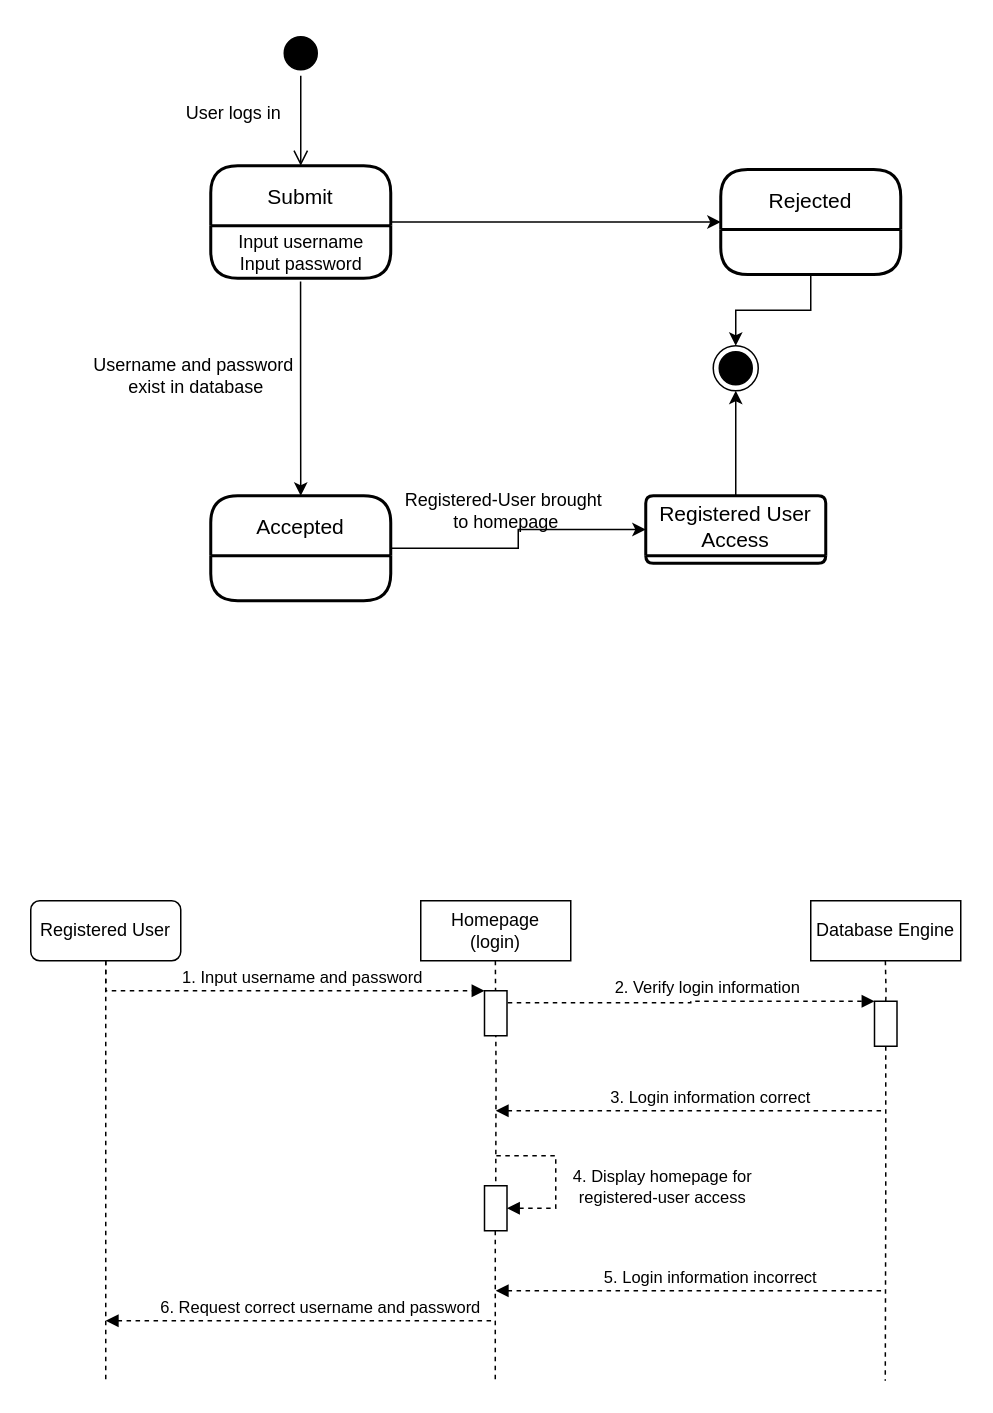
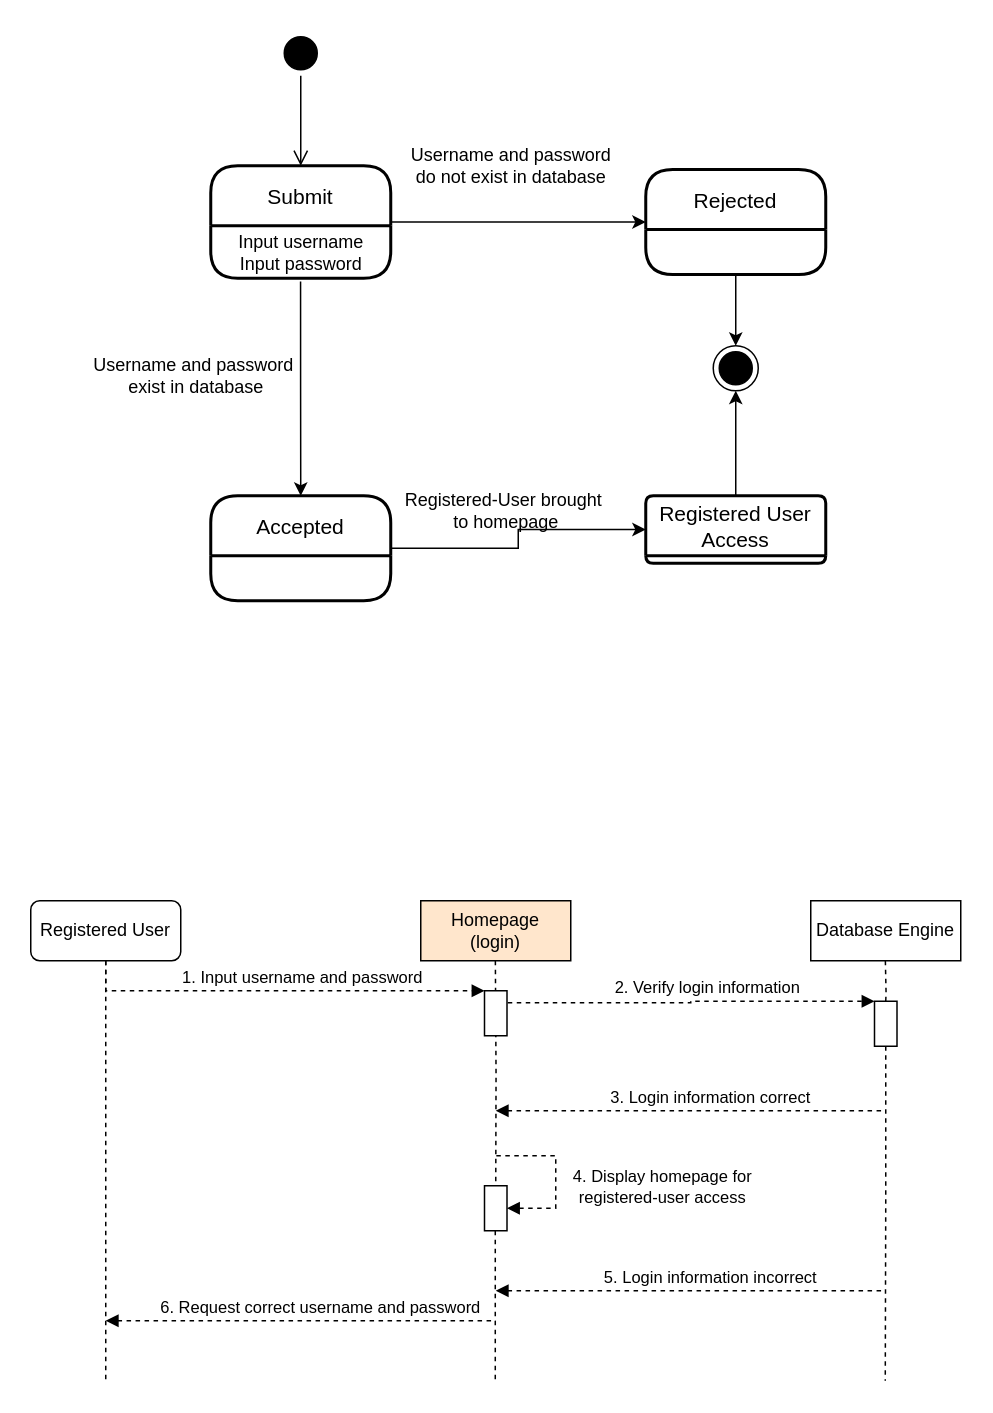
- <mxCell id="6" value="User logs in" style="text;html=1;align=center;verticalAlign=middle;resizable=0;points=[];autosize=1;strokeColor=none;fillColor=none;" vertex="1" parent="1"><mxGeometry x="110" y="60" width="90" height="30" as="geometry" /></mxCell>
+ <mxCell id="9" value="Username and password&lt;br&gt;do not exist in database" style="text;html=1;align=center;verticalAlign=middle;resizable=0;points=[];autosize=1;strokeColor=none;fillColor=none;" vertex="1" parent="1"><mxGeometry x="260" y="90" width="160" height="40" as="geometry" /></mxCell>
- <mxCell id="13" value="Rejected" style="swimlane;childLayout=stackLayout;horizontal=1;startSize=40;horizontalStack=0;rounded=1;fontSize=14;fontStyle=0;strokeWidth=2;resizeParent=0;resizeLast=1;shadow=0;dashed=0;align=center;" vertex="1" parent="1"><mxGeometry x="480" y="112.5" width="120" height="70" as="geometry"><mxRectangle x="350" y="470" width="80" height="30" as="alternateBounds" /></mxGeometry></mxCell>
+ <mxCell id="13" value="Rejected" style="swimlane;childLayout=stackLayout;horizontal=1;startSize=40;horizontalStack=0;rounded=1;fontSize=14;fontStyle=0;strokeWidth=2;resizeParent=0;resizeLast=1;shadow=0;dashed=0;align=center;" vertex="1" parent="1"><mxGeometry x="430" y="112.5" width="120" height="70" as="geometry"><mxRectangle x="350" y="470" width="80" height="30" as="alternateBounds" /></mxGeometry></mxCell>
- <mxCell id="19" value="Homepage&lt;br&gt;(login)" style="whiteSpace=wrap;html=1;align=center;strokeColor=#000000;" vertex="1" parent="1"><mxGeometry x="280" y="600" width="100" height="40" as="geometry" /></mxCell>
+ <mxCell id="19" value="Homepage&lt;br&gt;(login)" style="whiteSpace=wrap;html=1;align=center;strokeColor=#000000;fillColor=#ffe6cc;" vertex="1" parent="1"><mxGeometry x="280" y="600" width="100" height="40" as="geometry" /></mxCell>
